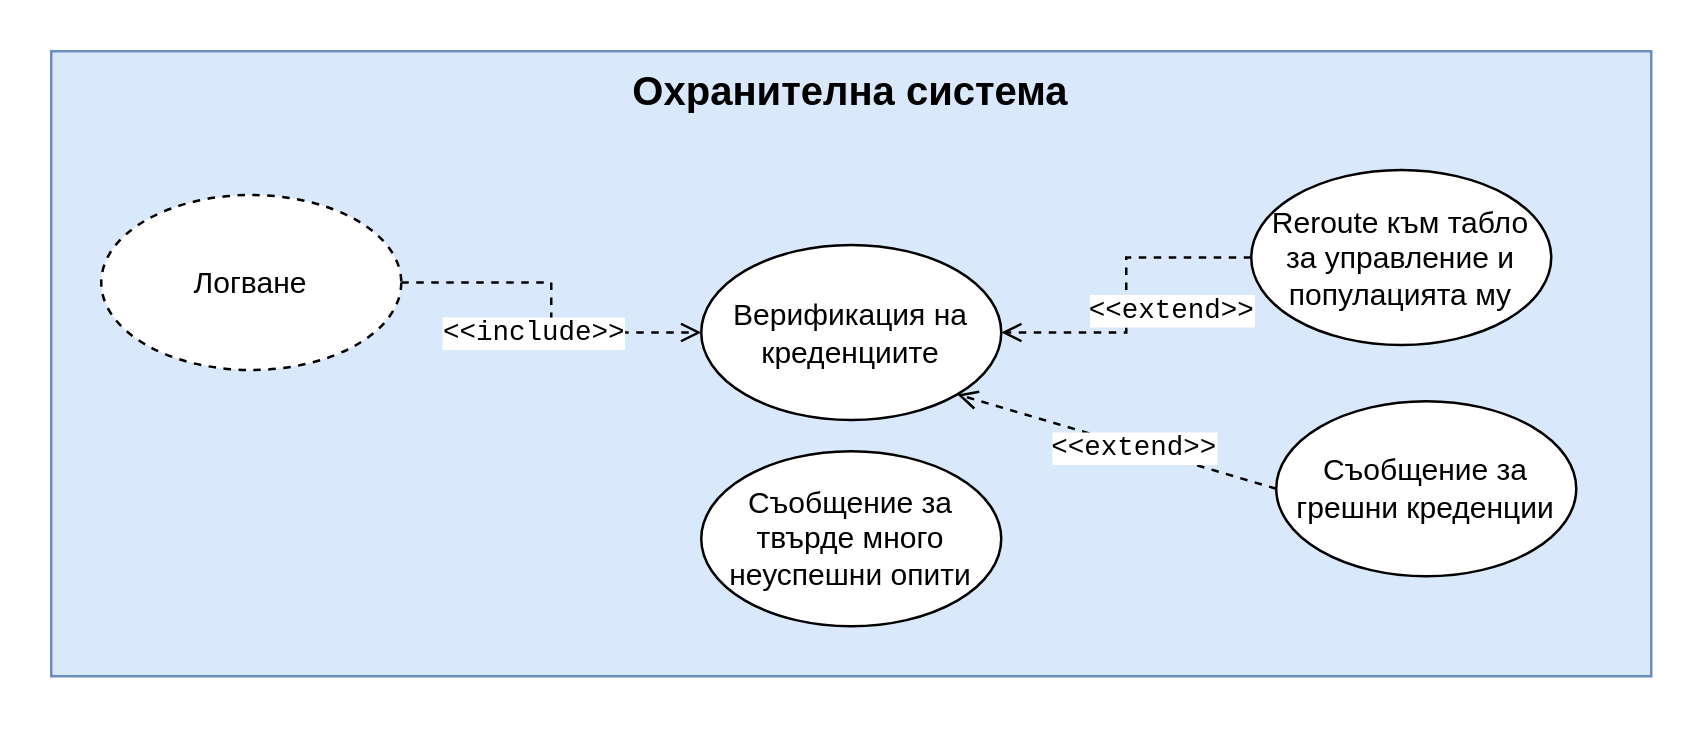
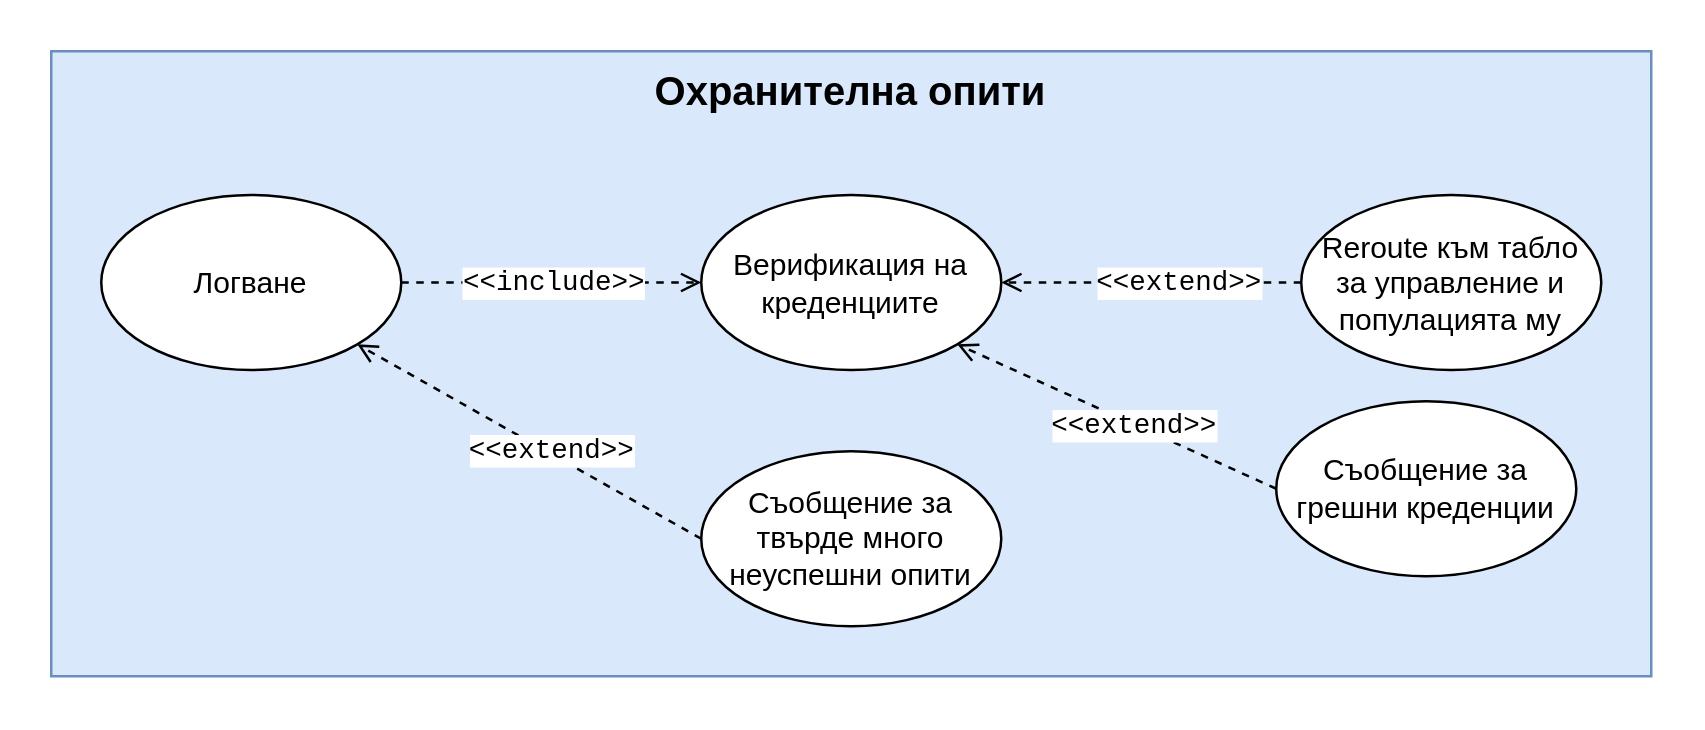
- <mxCell id="2" value="Охранителна система" style="whiteSpace=wrap;html=1;verticalAlign=top;fillColor=#dae8fc;fillStyle=solid;fontStyle=1;fontSize=16;strokeColor=#6c8ebf;" parent="1" vertex="1"><mxGeometry x="20" y="20" width="640" height="250" as="geometry" /></mxCell>
+ <mxCell id="2" value="Охранителна опити" style="whiteSpace=wrap;html=1;verticalAlign=top;fillColor=#dae8fc;fillStyle=solid;fontStyle=1;fontSize=16;strokeColor=#6c8ebf;" parent="1" vertex="1"><mxGeometry x="20" y="20" width="640" height="250" as="geometry" /></mxCell>
- <mxCell id="12" value="Reroute към табло за управление и популацията му" style="ellipse;whiteSpace=wrap;html=1;" parent="1" vertex="1"><mxGeometry x="500" y="67.5" width="120" height="70" as="geometry" /></mxCell>
+ <mxCell id="12" value="Reroute към табло за управление и популацията му" style="ellipse;whiteSpace=wrap;html=1;" parent="1" vertex="1"><mxGeometry x="520" y="77.5" width="120" height="70" as="geometry" /></mxCell>
- <mxCell id="5" value="Логване" style="ellipse;whiteSpace=wrap;html=1;dashed=1;" parent="1" vertex="1"><mxGeometry x="40" y="77.5" width="120" height="70" as="geometry" /></mxCell>
+ <mxCell id="5" value="Логване" style="ellipse;whiteSpace=wrap;html=1;" parent="1" vertex="1"><mxGeometry x="40" y="77.5" width="120" height="70" as="geometry" /></mxCell>
- <mxCell id="6" value="Верификация на креденциите" style="ellipse;whiteSpace=wrap;html=1;" parent="1" vertex="1"><mxGeometry x="280" y="97.5" width="120" height="70" as="geometry" /></mxCell>
+ <mxCell id="6" value="Верификация на креденциите" style="ellipse;whiteSpace=wrap;html=1;" parent="1" vertex="1"><mxGeometry x="280" y="77.5" width="120" height="70" as="geometry" /></mxCell>
+ <mxCell id="13" style="rounded=0;orthogonalLoop=1;jettySize=auto;html=1;exitX=0;exitY=0.5;exitDx=0;exitDy=0;entryX=1;entryY=1;entryDx=0;entryDy=0;endArrow=open;endFill=0;dashed=1;" parent="1" source="15" target="5" edge="1"><mxGeometry relative="1" as="geometry" /></mxCell>
+ <mxCell id="14" value="&amp;lt;&amp;lt;extend&amp;gt;&amp;gt;" style="edgeLabel;html=1;align=center;verticalAlign=middle;resizable=0;points=[];fontFamily=Courier New;" parent="13" vertex="1" connectable="0"><mxGeometry x="-0.583" y="-1" relative="1" as="geometry"><mxPoint x="-32" y="-18" as="offset" /></mxGeometry></mxCell>
